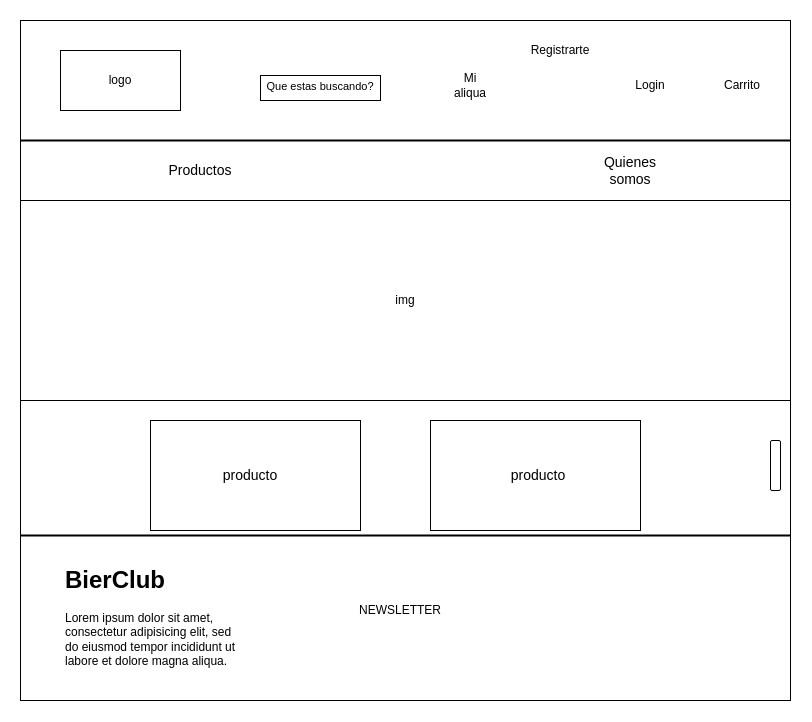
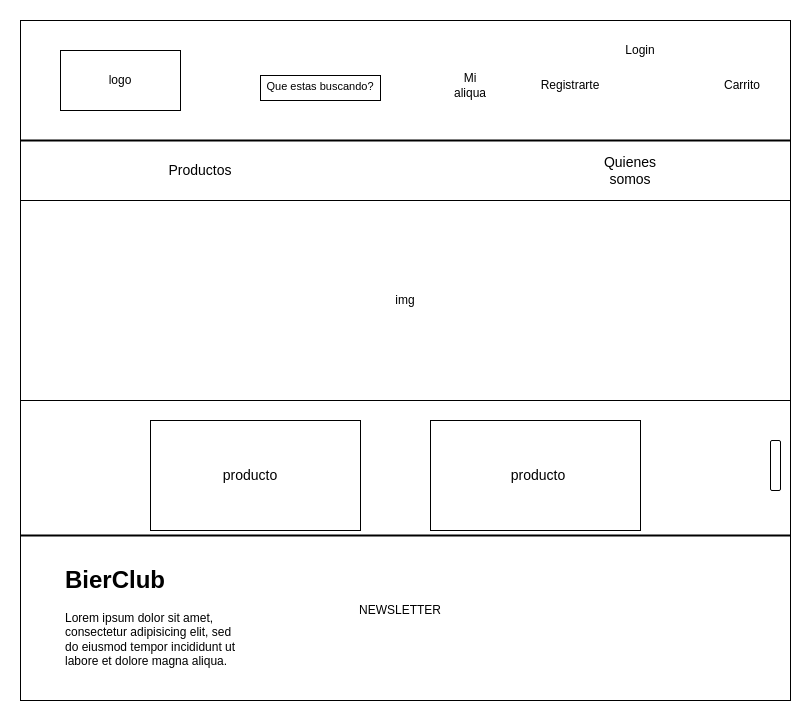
- <mxCell id="5" value="Registrarte" style="text;html=1;strokeColor=none;fillColor=none;align=center;verticalAlign=middle;whiteSpace=wrap;rounded=0;" vertex="1" parent="1"><mxGeometry x="540" y="40" width="40" height="20" as="geometry" /></mxCell>
+ <mxCell id="5" value="Registrarte" style="text;html=1;strokeColor=none;fillColor=none;align=center;verticalAlign=middle;whiteSpace=wrap;rounded=0;" vertex="1" parent="1"><mxGeometry x="550" y="75" width="40" height="20" as="geometry" /></mxCell>
- <mxCell id="6" value="Login" style="text;html=1;strokeColor=none;fillColor=none;align=center;verticalAlign=middle;whiteSpace=wrap;rounded=0;" vertex="1" parent="1"><mxGeometry x="630" y="75" width="40" height="20" as="geometry" /></mxCell>
+ <mxCell id="6" value="Login" style="text;html=1;strokeColor=none;fillColor=none;align=center;verticalAlign=middle;whiteSpace=wrap;rounded=0;" vertex="1" parent="1"><mxGeometry x="620" y="40" width="40" height="20" as="geometry" /></mxCell>
